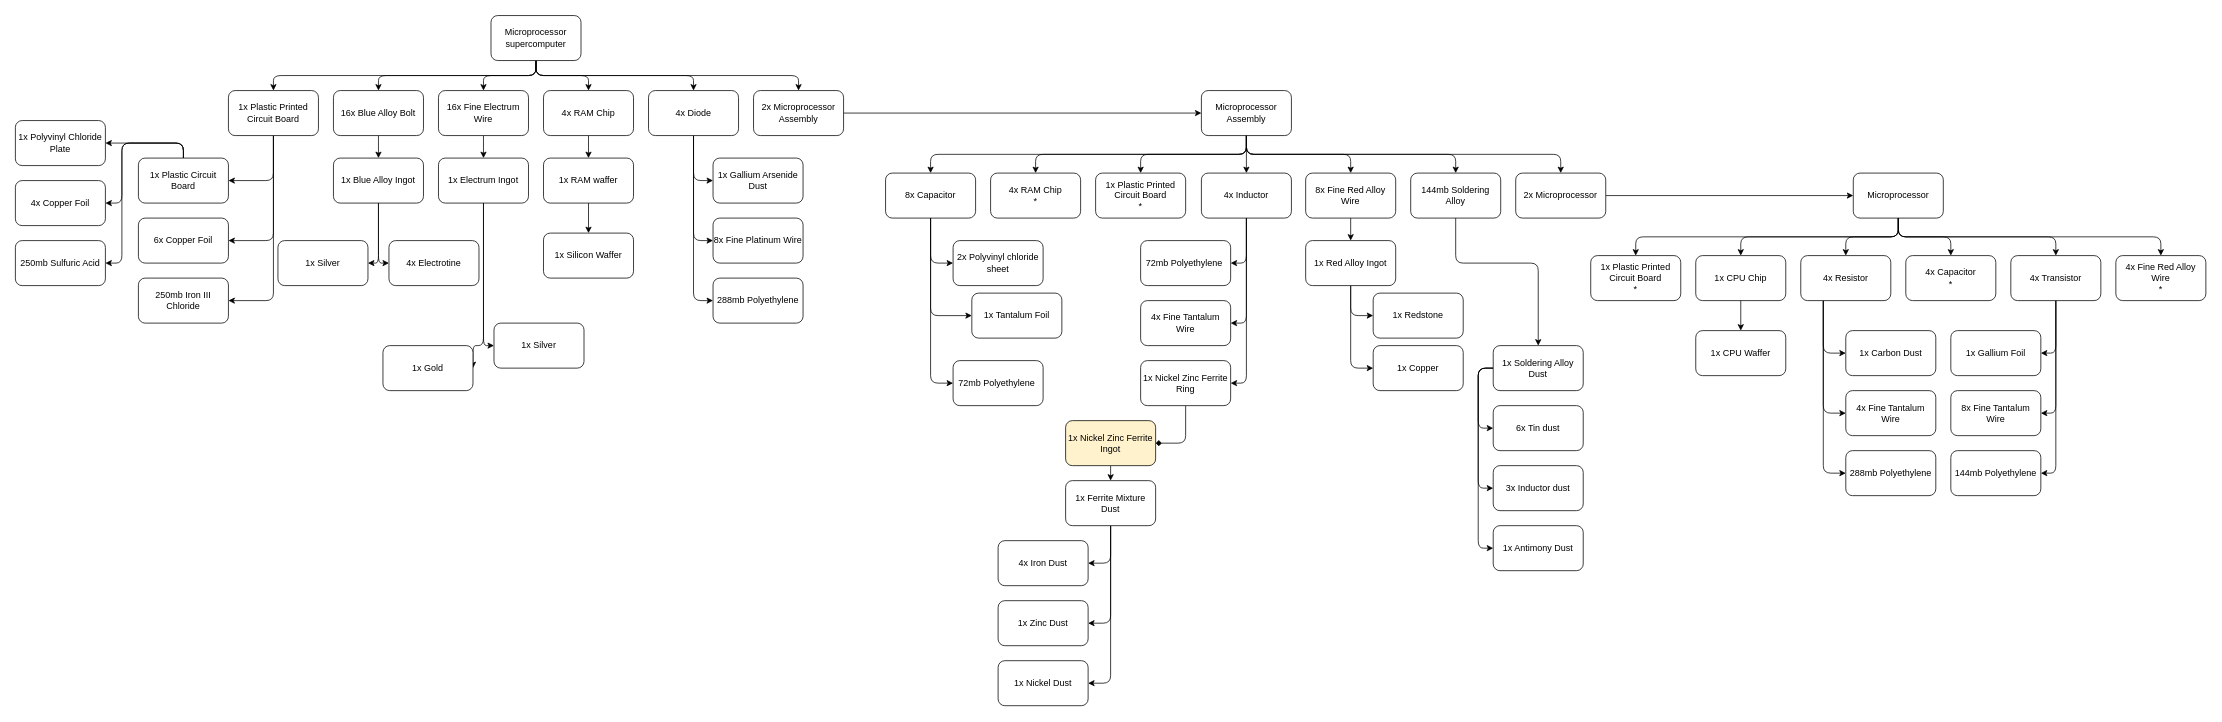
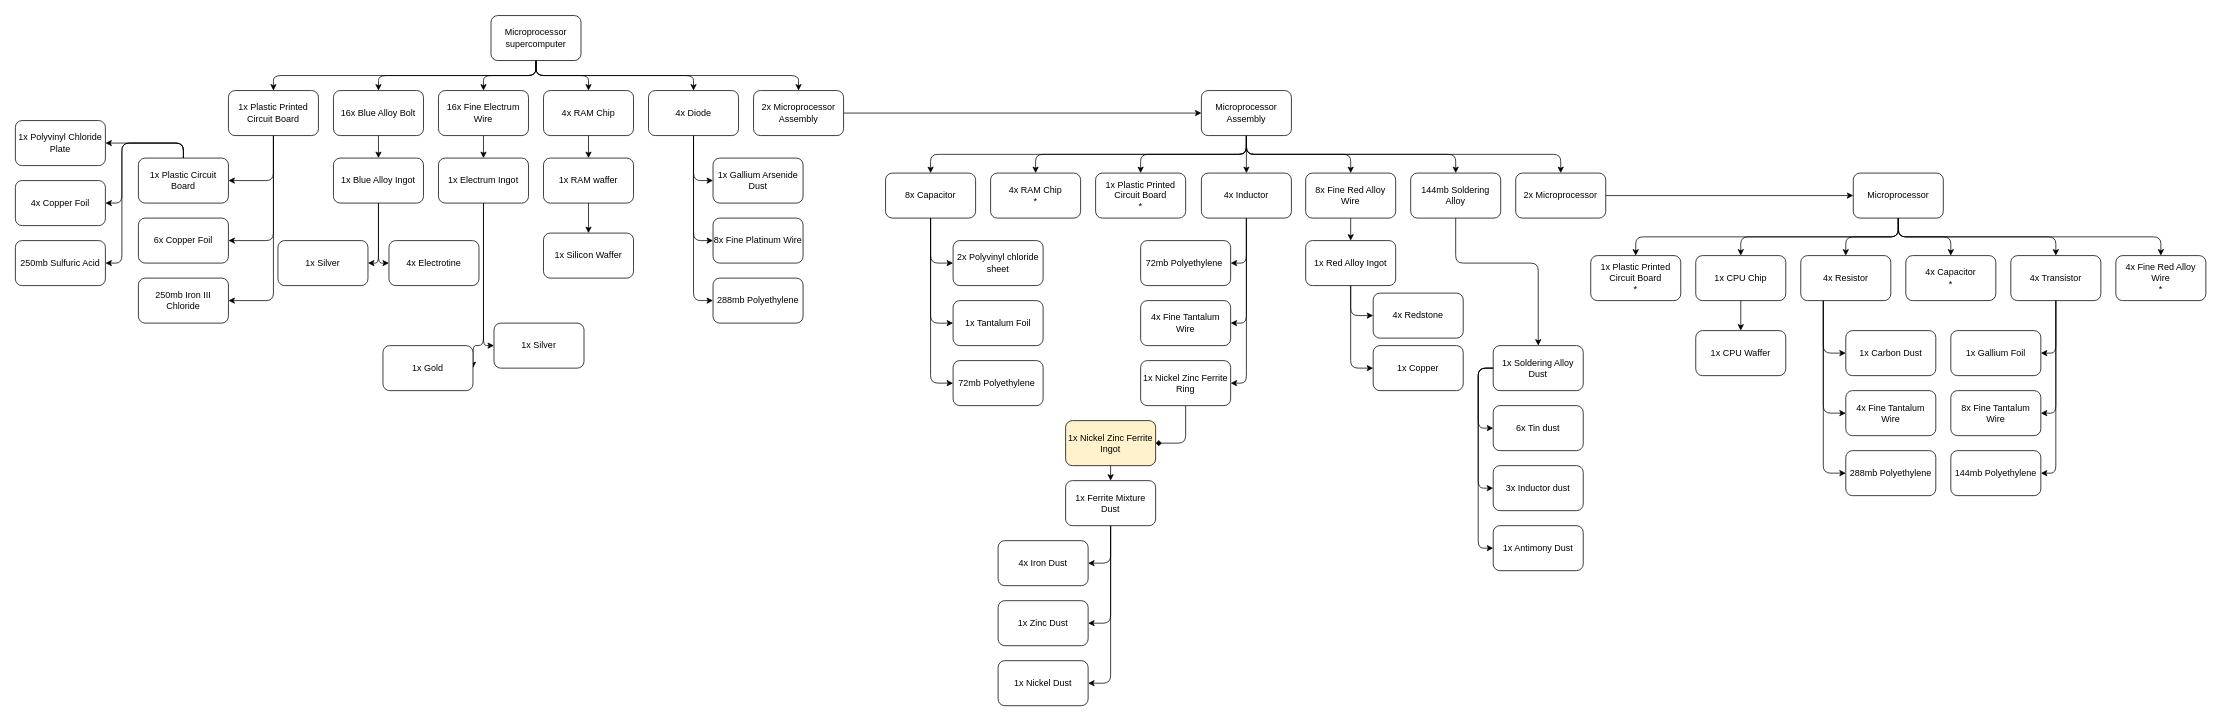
- <mxCell id="78" value="1x Tantalum Foil" style="rounded=1;whiteSpace=wrap;html=1;" parent="1" vertex="1"><mxGeometry x="1295" y="390" width="120" height="60" as="geometry" /></mxCell>
+ <mxCell id="78" value="1x Tantalum Foil" style="rounded=1;whiteSpace=wrap;html=1;" parent="1" vertex="1"><mxGeometry x="1270" y="400" width="120" height="60" as="geometry" /></mxCell>
- <mxCell id="85" value="1x Redstone" style="rounded=1;whiteSpace=wrap;html=1;" parent="1" vertex="1"><mxGeometry x="1830" y="390" width="120" height="60" as="geometry" /></mxCell>
+ <mxCell id="85" value="4x Redstone" style="rounded=1;whiteSpace=wrap;html=1;" parent="1" vertex="1"><mxGeometry x="1830" y="390" width="120" height="60" as="geometry" /></mxCell>
